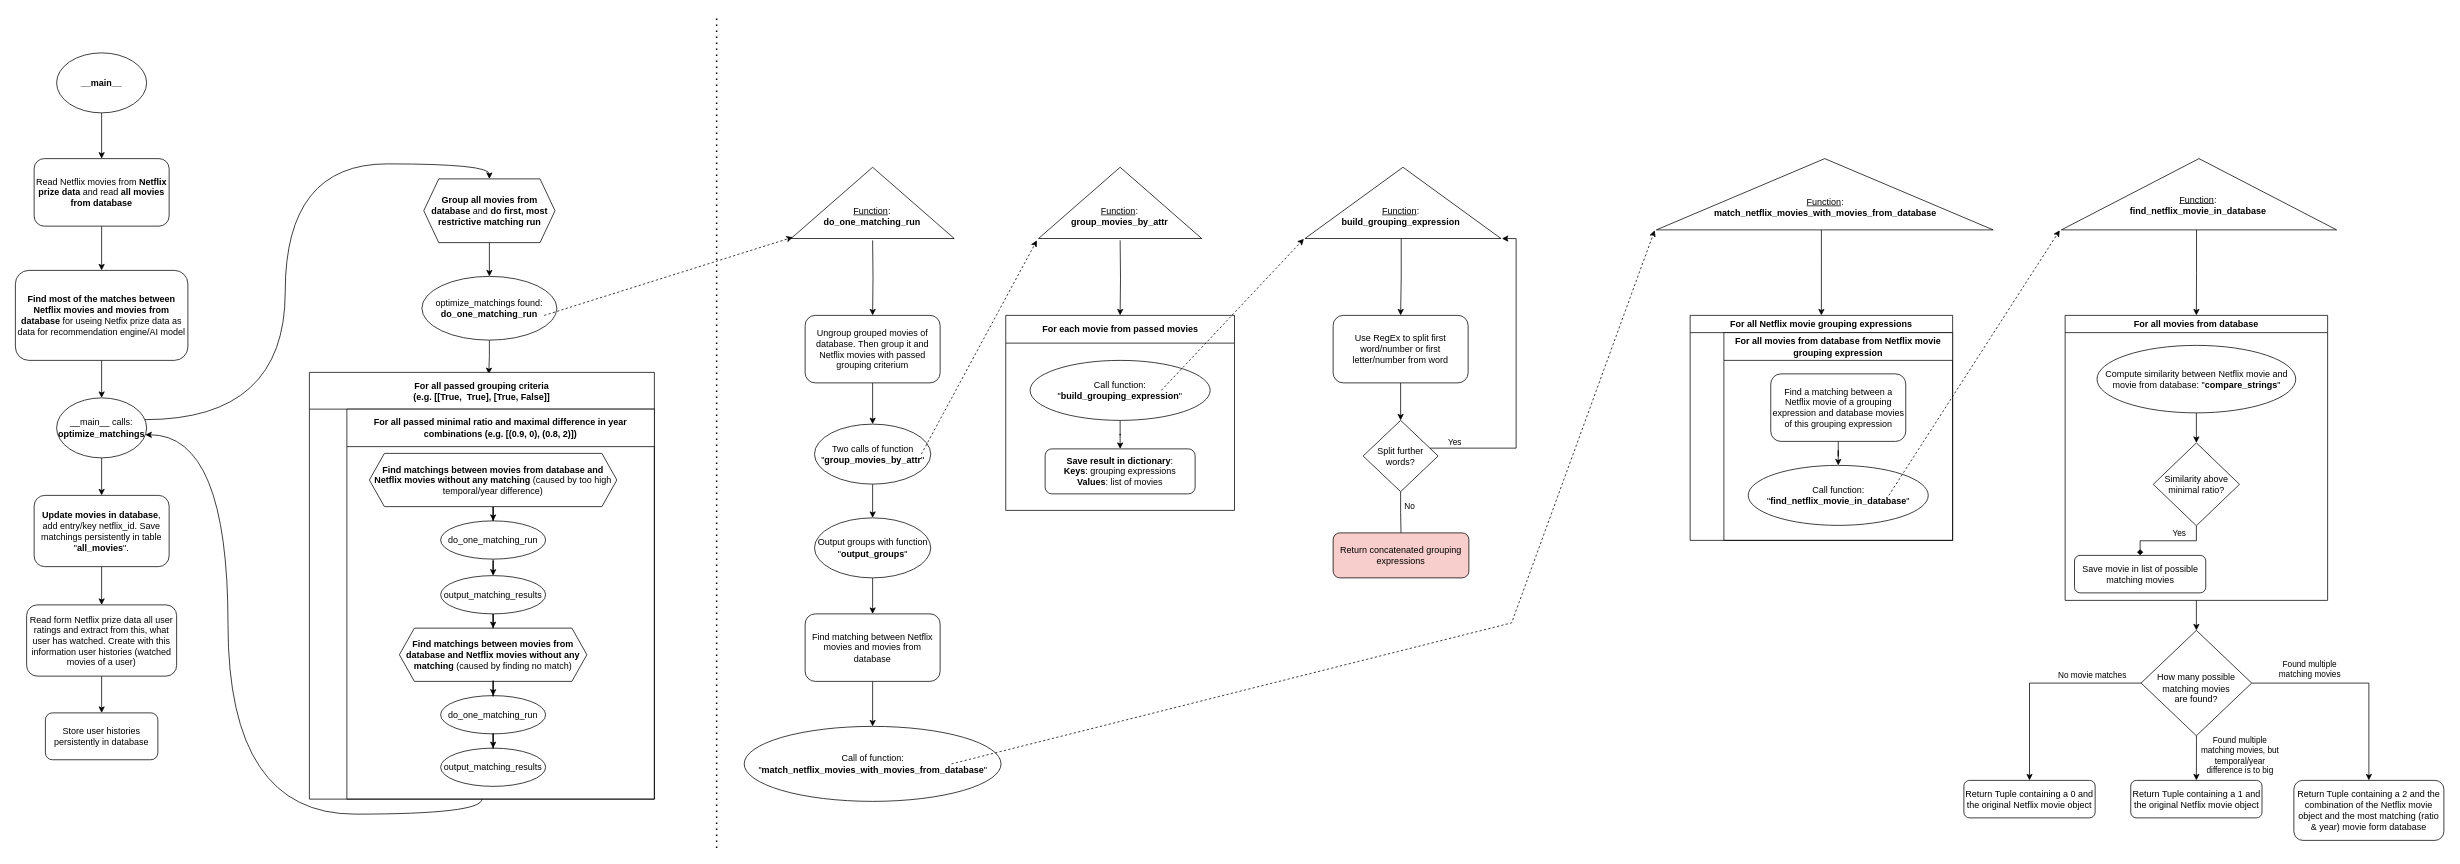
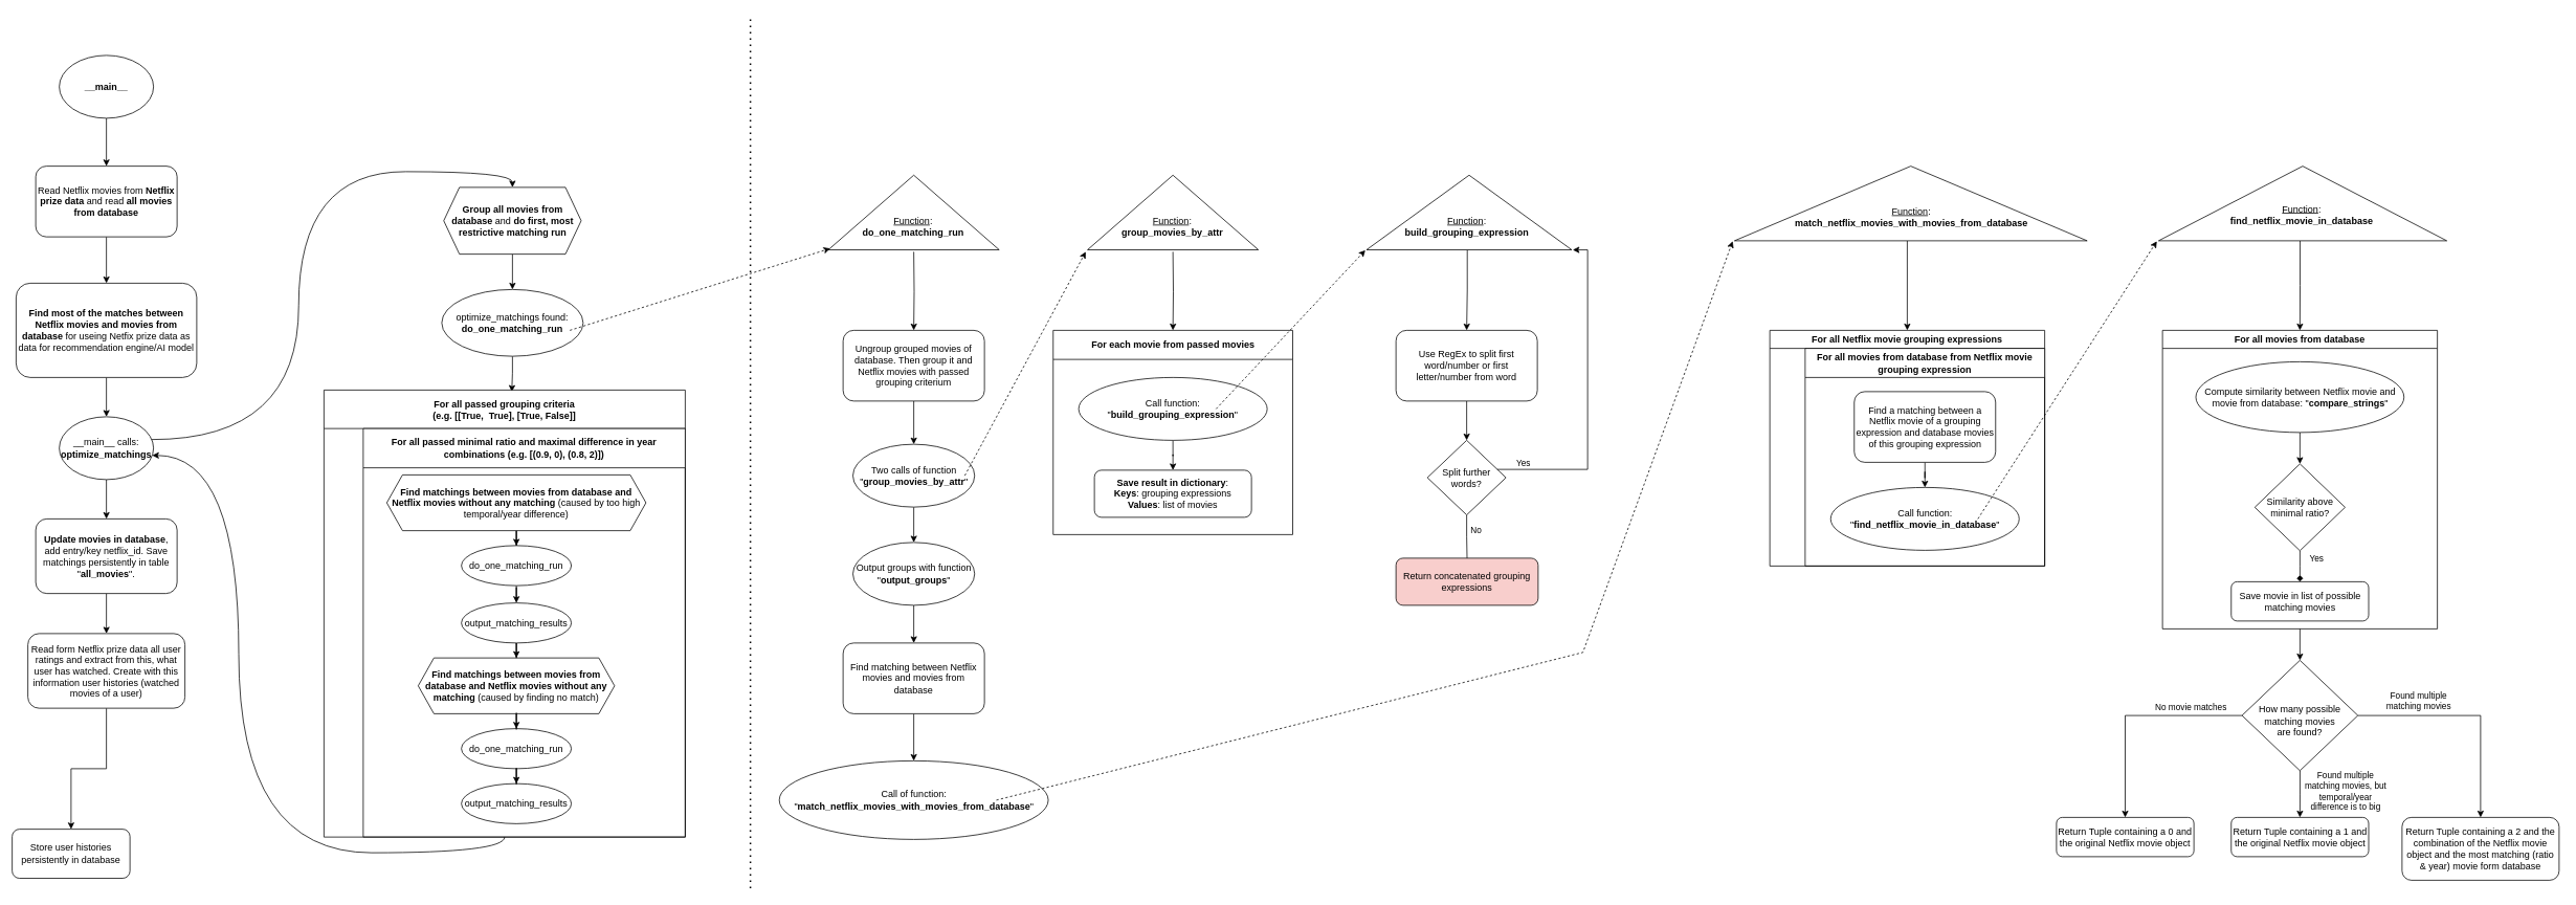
- <mxCell id="78" value="Save movie in list of possible matching movies" style="rounded=1;whiteSpace=wrap;html=1;" parent="72" vertex="1"><mxGeometry x="12.5" y="320" width="175" height="50" as="geometry" /></mxCell>
+ <mxCell id="78" value="Save movie in list of possible matching movies" style="rounded=1;whiteSpace=wrap;html=1;" parent="72" vertex="1"><mxGeometry x="87.5" y="320" width="175" height="50" as="geometry" /></mxCell>
- <mxCell id="15" value="Store user histories persistently in database" style="rounded=1;whiteSpace=wrap;html=1;" parent="1" vertex="1"><mxGeometry x="60" y="950" width="150" height="62.5" as="geometry" /></mxCell>
+ <mxCell id="15" value="Store user histories persistently in database" style="rounded=1;whiteSpace=wrap;html=1;" parent="1" vertex="1"><mxGeometry x="15" y="1055" width="150" height="62.5" as="geometry" /></mxCell>
